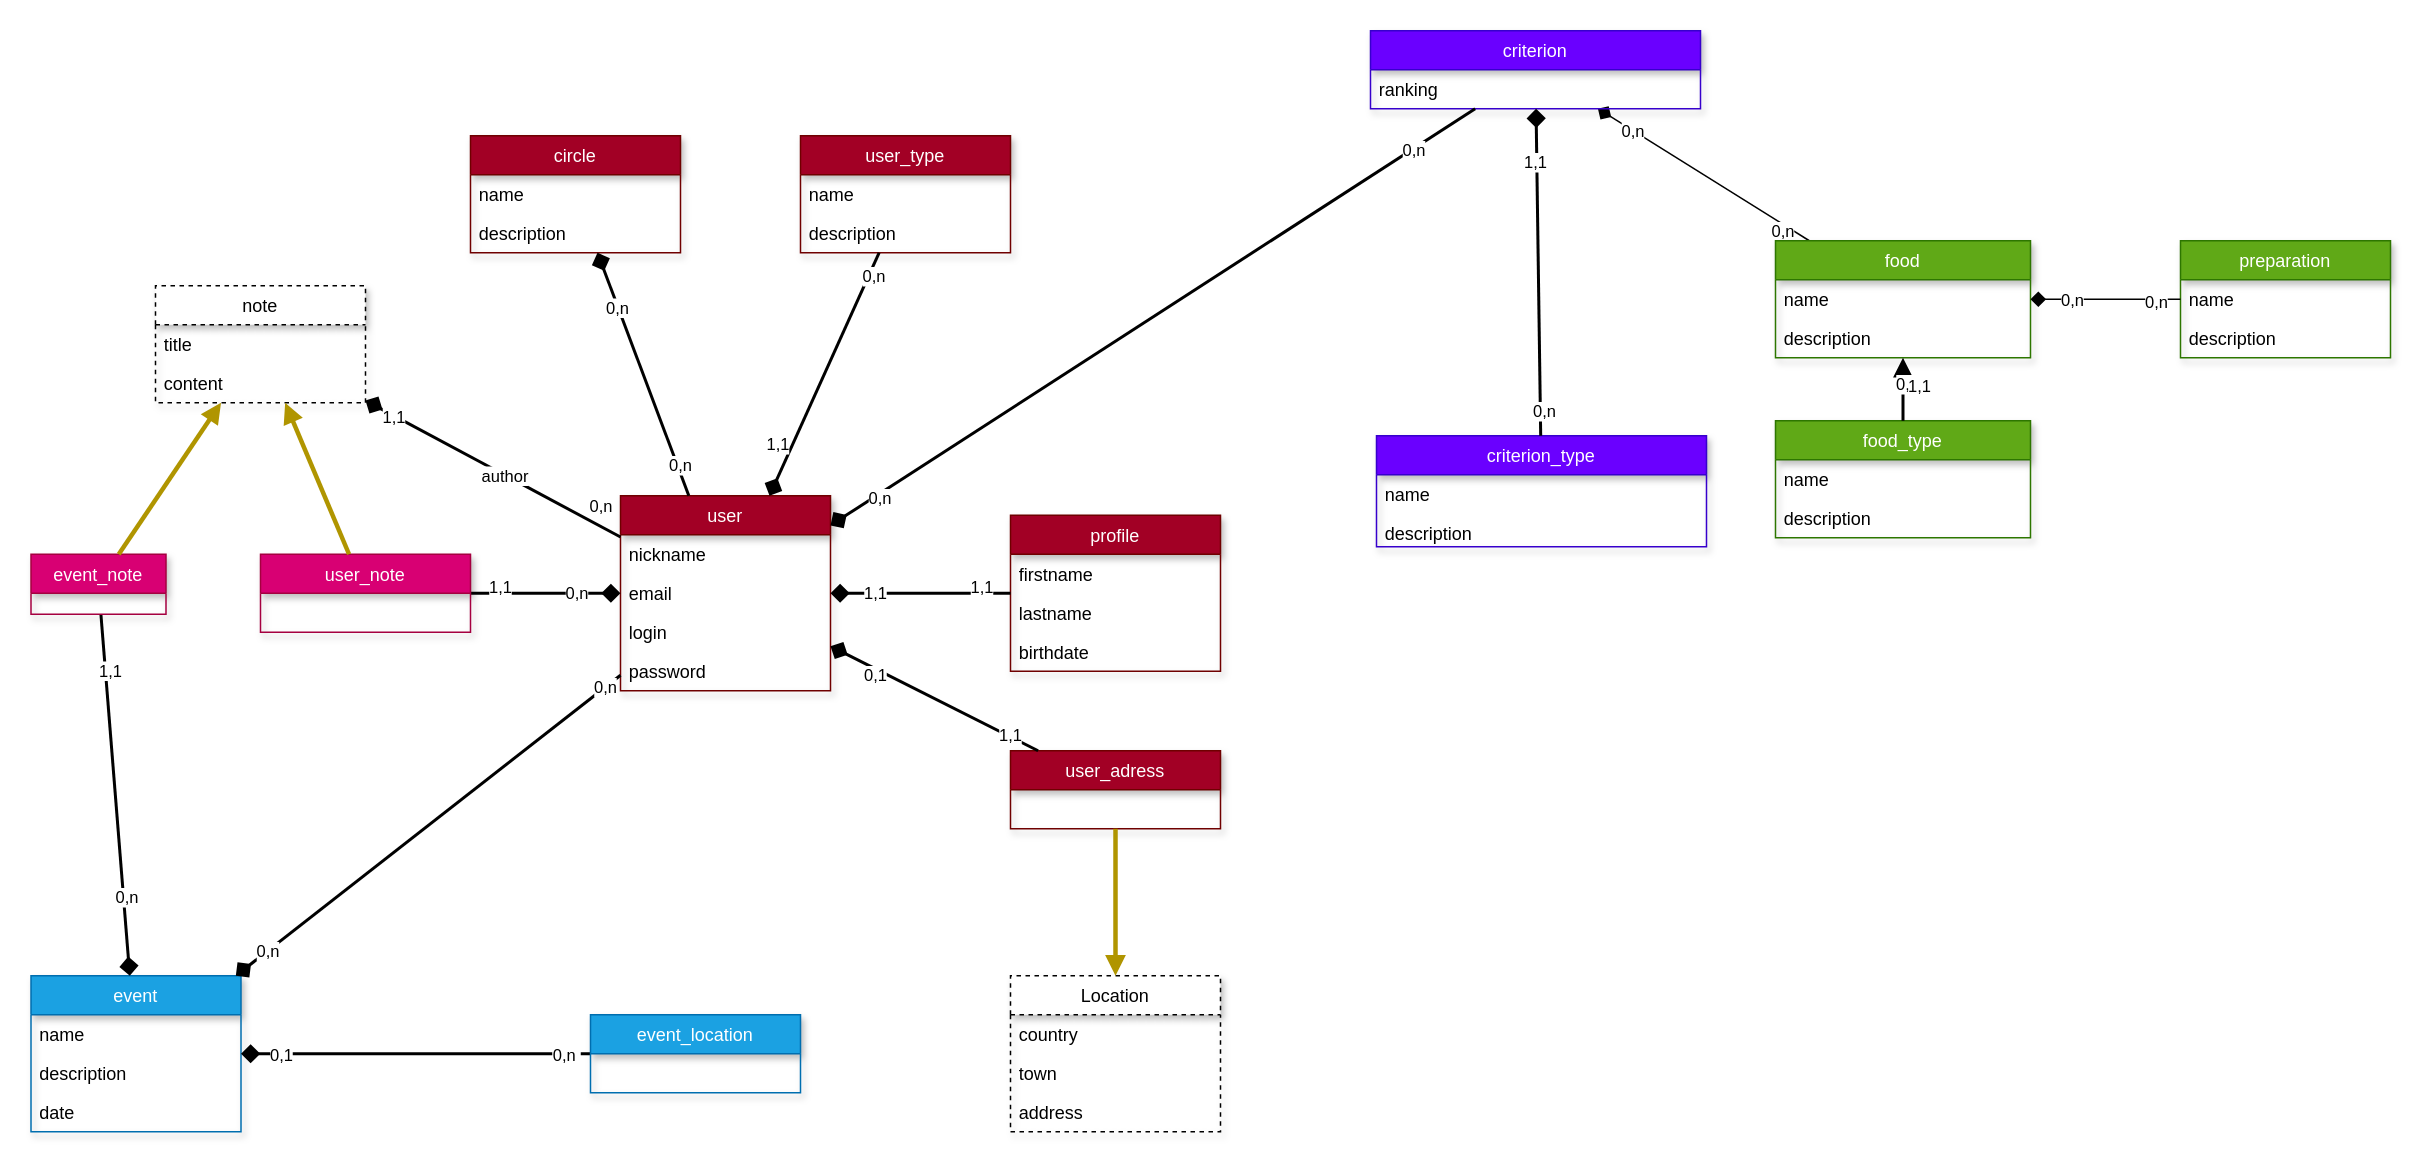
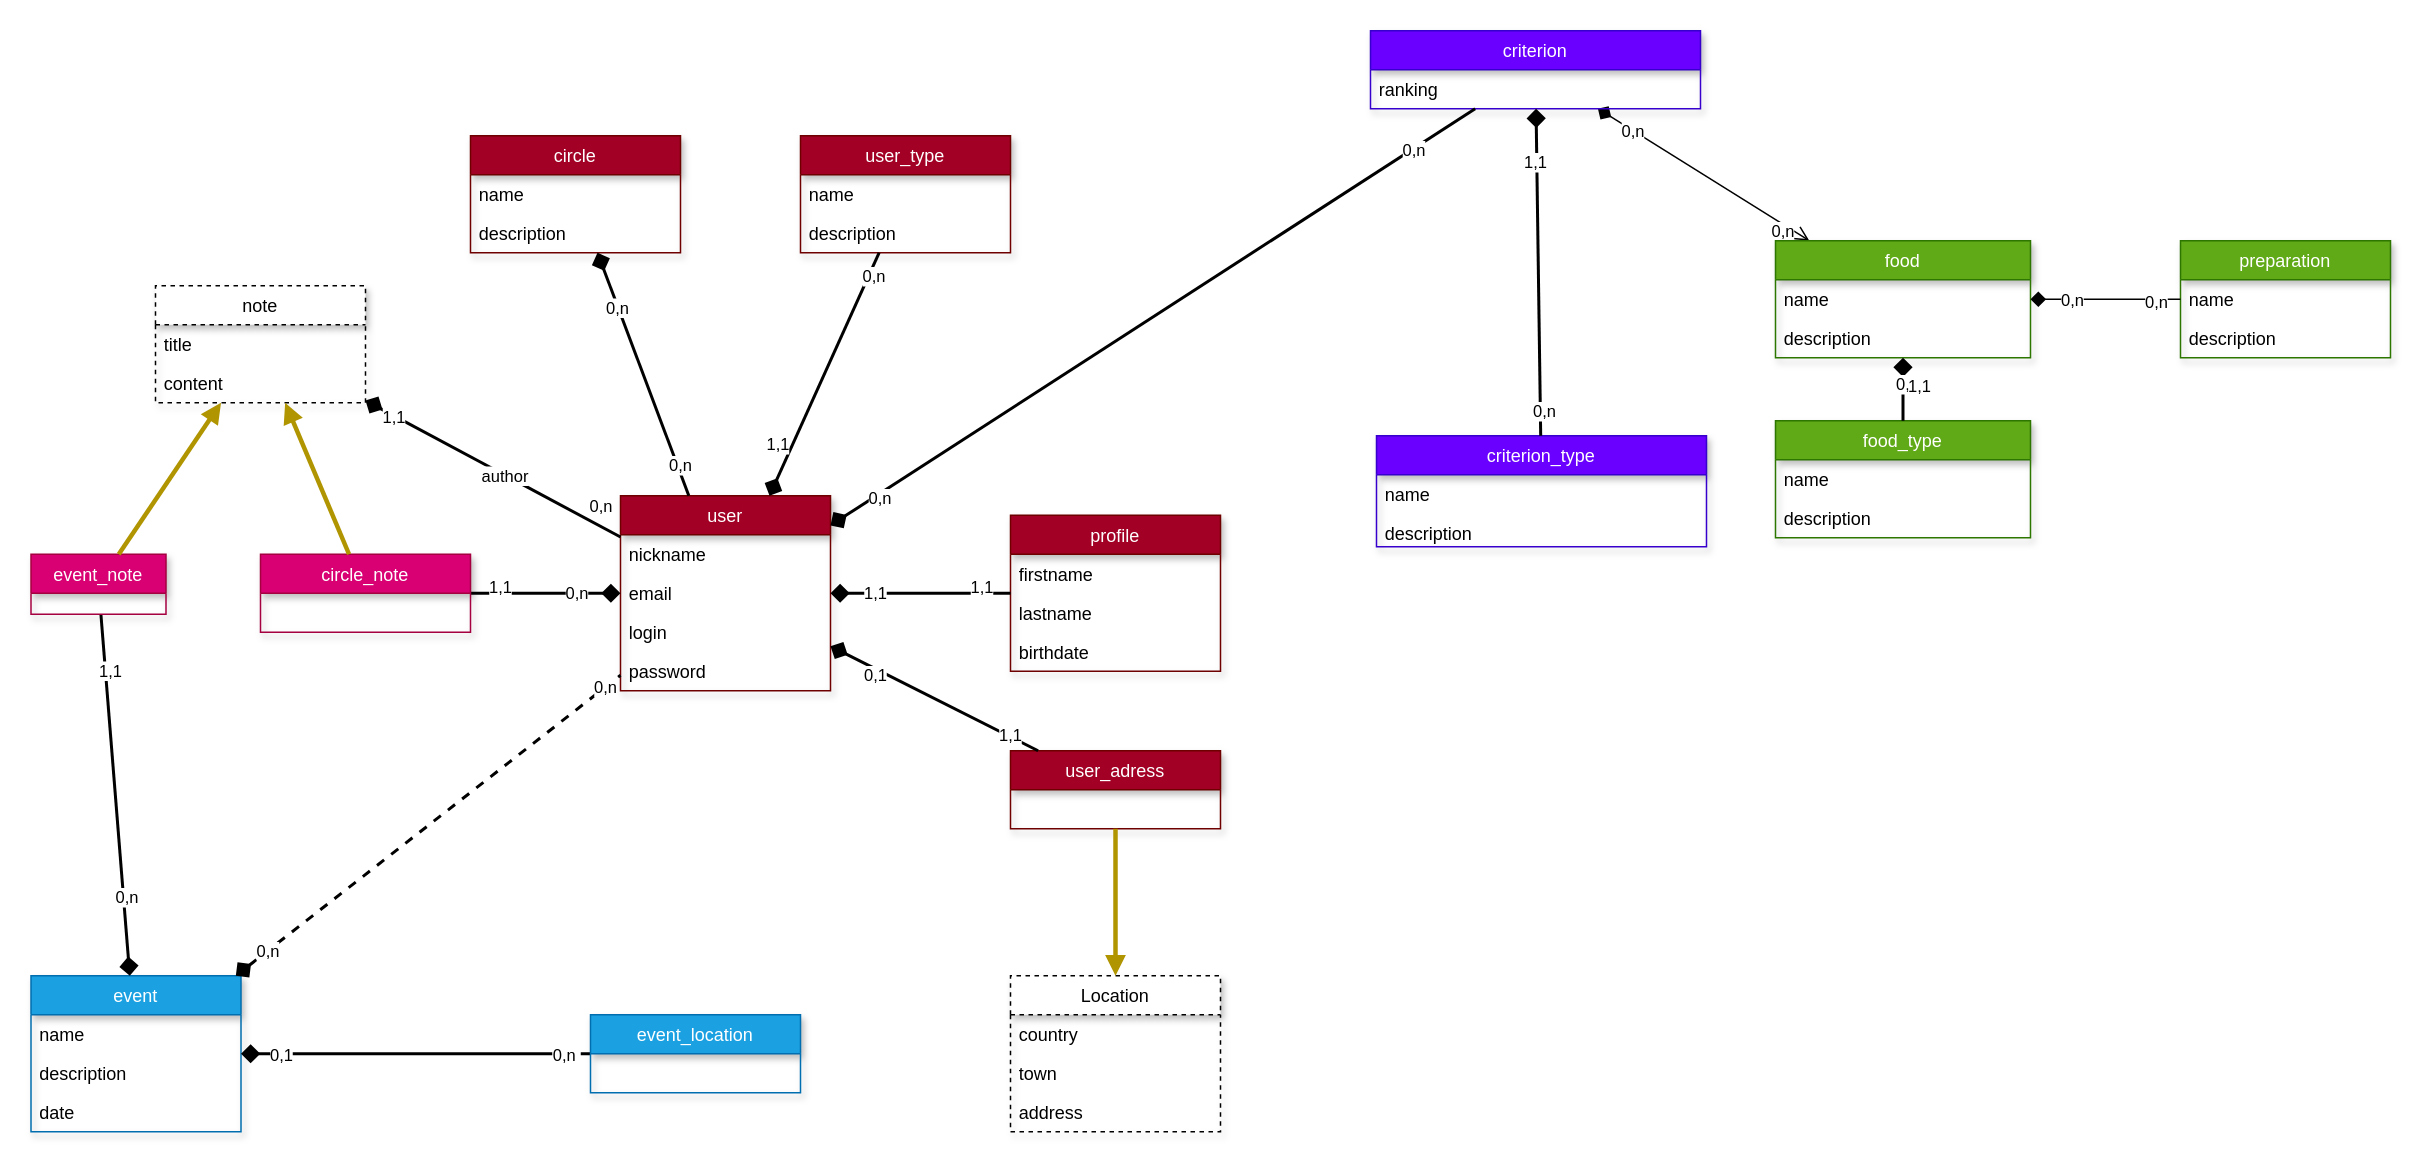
- <mxCell id="5" value="" style="endArrow=none;startArrow=diamond;endFill=0;startFill=1;html=1;verticalAlign=bottom;labelBackgroundColor=none;strokeWidth=1;startSize=8;endSize=8;" parent="1" source="52" target="37" edge="1"><mxGeometry width="160" relative="1" as="geometry"><mxPoint x="1393" y="562.828" as="sourcePoint" /><mxPoint x="1579" y="953" as="targetPoint" /></mxGeometry></mxCell>
+ <mxCell id="5" value="" style="endArrow=open;startArrow=diamond;endFill=0;startFill=1;html=1;verticalAlign=bottom;labelBackgroundColor=none;strokeWidth=1;startSize=8;endSize=8;" parent="1" source="52" target="37" edge="1"><mxGeometry width="160" relative="1" as="geometry"><mxPoint x="1393" y="562.828" as="sourcePoint" /><mxPoint x="1579" y="953" as="targetPoint" /></mxGeometry></mxCell>
- <mxCell id="66" value="" style="endArrow=block;startArrow=none;endFill=1;startFill=0;html=1;verticalAlign=bottom;labelBackgroundColor=none;strokeWidth=2;startSize=8;endSize=8;" parent="1" source="63" target="37" edge="1"><mxGeometry width="160" relative="1" as="geometry"><mxPoint x="1003" y="310" as="sourcePoint" /><mxPoint x="1003" y="132" as="targetPoint" /></mxGeometry></mxCell>
+ <mxCell id="66" value="" style="endArrow=diamond;startArrow=none;endFill=1;startFill=0;html=1;verticalAlign=bottom;labelBackgroundColor=none;strokeWidth=2;startSize=8;endSize=8;" parent="1" source="63" target="37" edge="1"><mxGeometry width="160" relative="1" as="geometry"><mxPoint x="1003" y="310" as="sourcePoint" /><mxPoint x="1003" y="132" as="targetPoint" /></mxGeometry></mxCell>
- <mxCell id="84" value="user_note" style="swimlane;fontStyle=0;childLayout=stackLayout;horizontal=1;startSize=26;fillColor=#d80073;horizontalStack=0;resizeParent=1;resizeParentMax=0;resizeLast=0;collapsible=1;marginBottom=0;shadow=1;strokeColor=#A50040;fontColor=#ffffff;" parent="1" vertex="1"><mxGeometry x="173" y="369" width="140" height="52" as="geometry"><mxRectangle x="110" y="120" width="50" height="26" as="alternateBounds" /></mxGeometry></mxCell>
+ <mxCell id="84" value="circle_note" style="swimlane;fontStyle=0;childLayout=stackLayout;horizontal=1;startSize=26;fillColor=#d80073;horizontalStack=0;resizeParent=1;resizeParentMax=0;resizeLast=0;collapsible=1;marginBottom=0;shadow=1;strokeColor=#A50040;fontColor=#ffffff;" parent="1" vertex="1"><mxGeometry x="173" y="369" width="140" height="52" as="geometry"><mxRectangle x="110" y="120" width="50" height="26" as="alternateBounds" /></mxGeometry></mxCell>
- <mxCell id="34" value="" style="endArrow=none;startArrow=diamond;endFill=0;startFill=1;html=1;verticalAlign=bottom;labelBackgroundColor=none;strokeWidth=2;startSize=8;endSize=8;" parent="1" source="8" target="15" edge="1"><mxGeometry width="160" relative="1" as="geometry"><mxPoint x="523" y="830" as="sourcePoint" /><mxPoint x="523" y="598" as="targetPoint" /></mxGeometry></mxCell>
+ <mxCell id="34" value="" style="endArrow=none;startArrow=diamond;endFill=0;startFill=1;html=1;verticalAlign=bottom;labelBackgroundColor=none;strokeWidth=2;startSize=8;endSize=8;dashed=1;" parent="1" source="8" target="15" edge="1"><mxGeometry width="160" relative="1" as="geometry"><mxPoint x="523" y="830" as="sourcePoint" /><mxPoint x="523" y="598" as="targetPoint" /></mxGeometry></mxCell>
